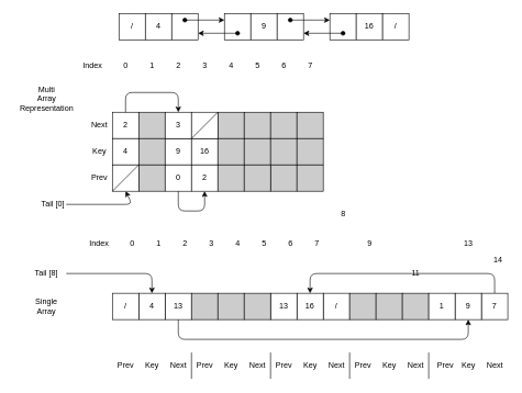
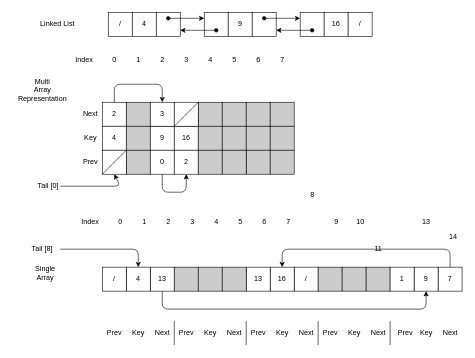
+ <mxCell id="48" value="Linked List" style="text;html=1;align=center;verticalAlign=middle;resizable=0;points=[];autosize=1;" parent="1" vertex="1"><mxGeometry x="60" y="30" width="70" height="20" as="geometry" /></mxCell>
+ <mxCell id="73" value="10" style="text;html=1;align=center;verticalAlign=middle;resizable=0;points=[];autosize=1;" parent="1" vertex="1"><mxGeometry x="585" y="360" width="30" height="20" as="geometry" /></mxCell>
- <mxCell id="84" value="Single Array" style="text;html=1;strokeColor=none;fillColor=none;align=center;verticalAlign=middle;whiteSpace=wrap;rounded=0;" parent="1" vertex="1"><mxGeometry x="50" y="455" width="40" height="20" as="geometry" /></mxCell>
+ <mxCell id="84" value="Single Array" style="text;html=1;strokeColor=none;fillColor=none;align=center;verticalAlign=middle;whiteSpace=wrap;rounded=0;" parent="1" vertex="1"><mxGeometry x="55" y="445" width="40" height="20" as="geometry" /></mxCell>
